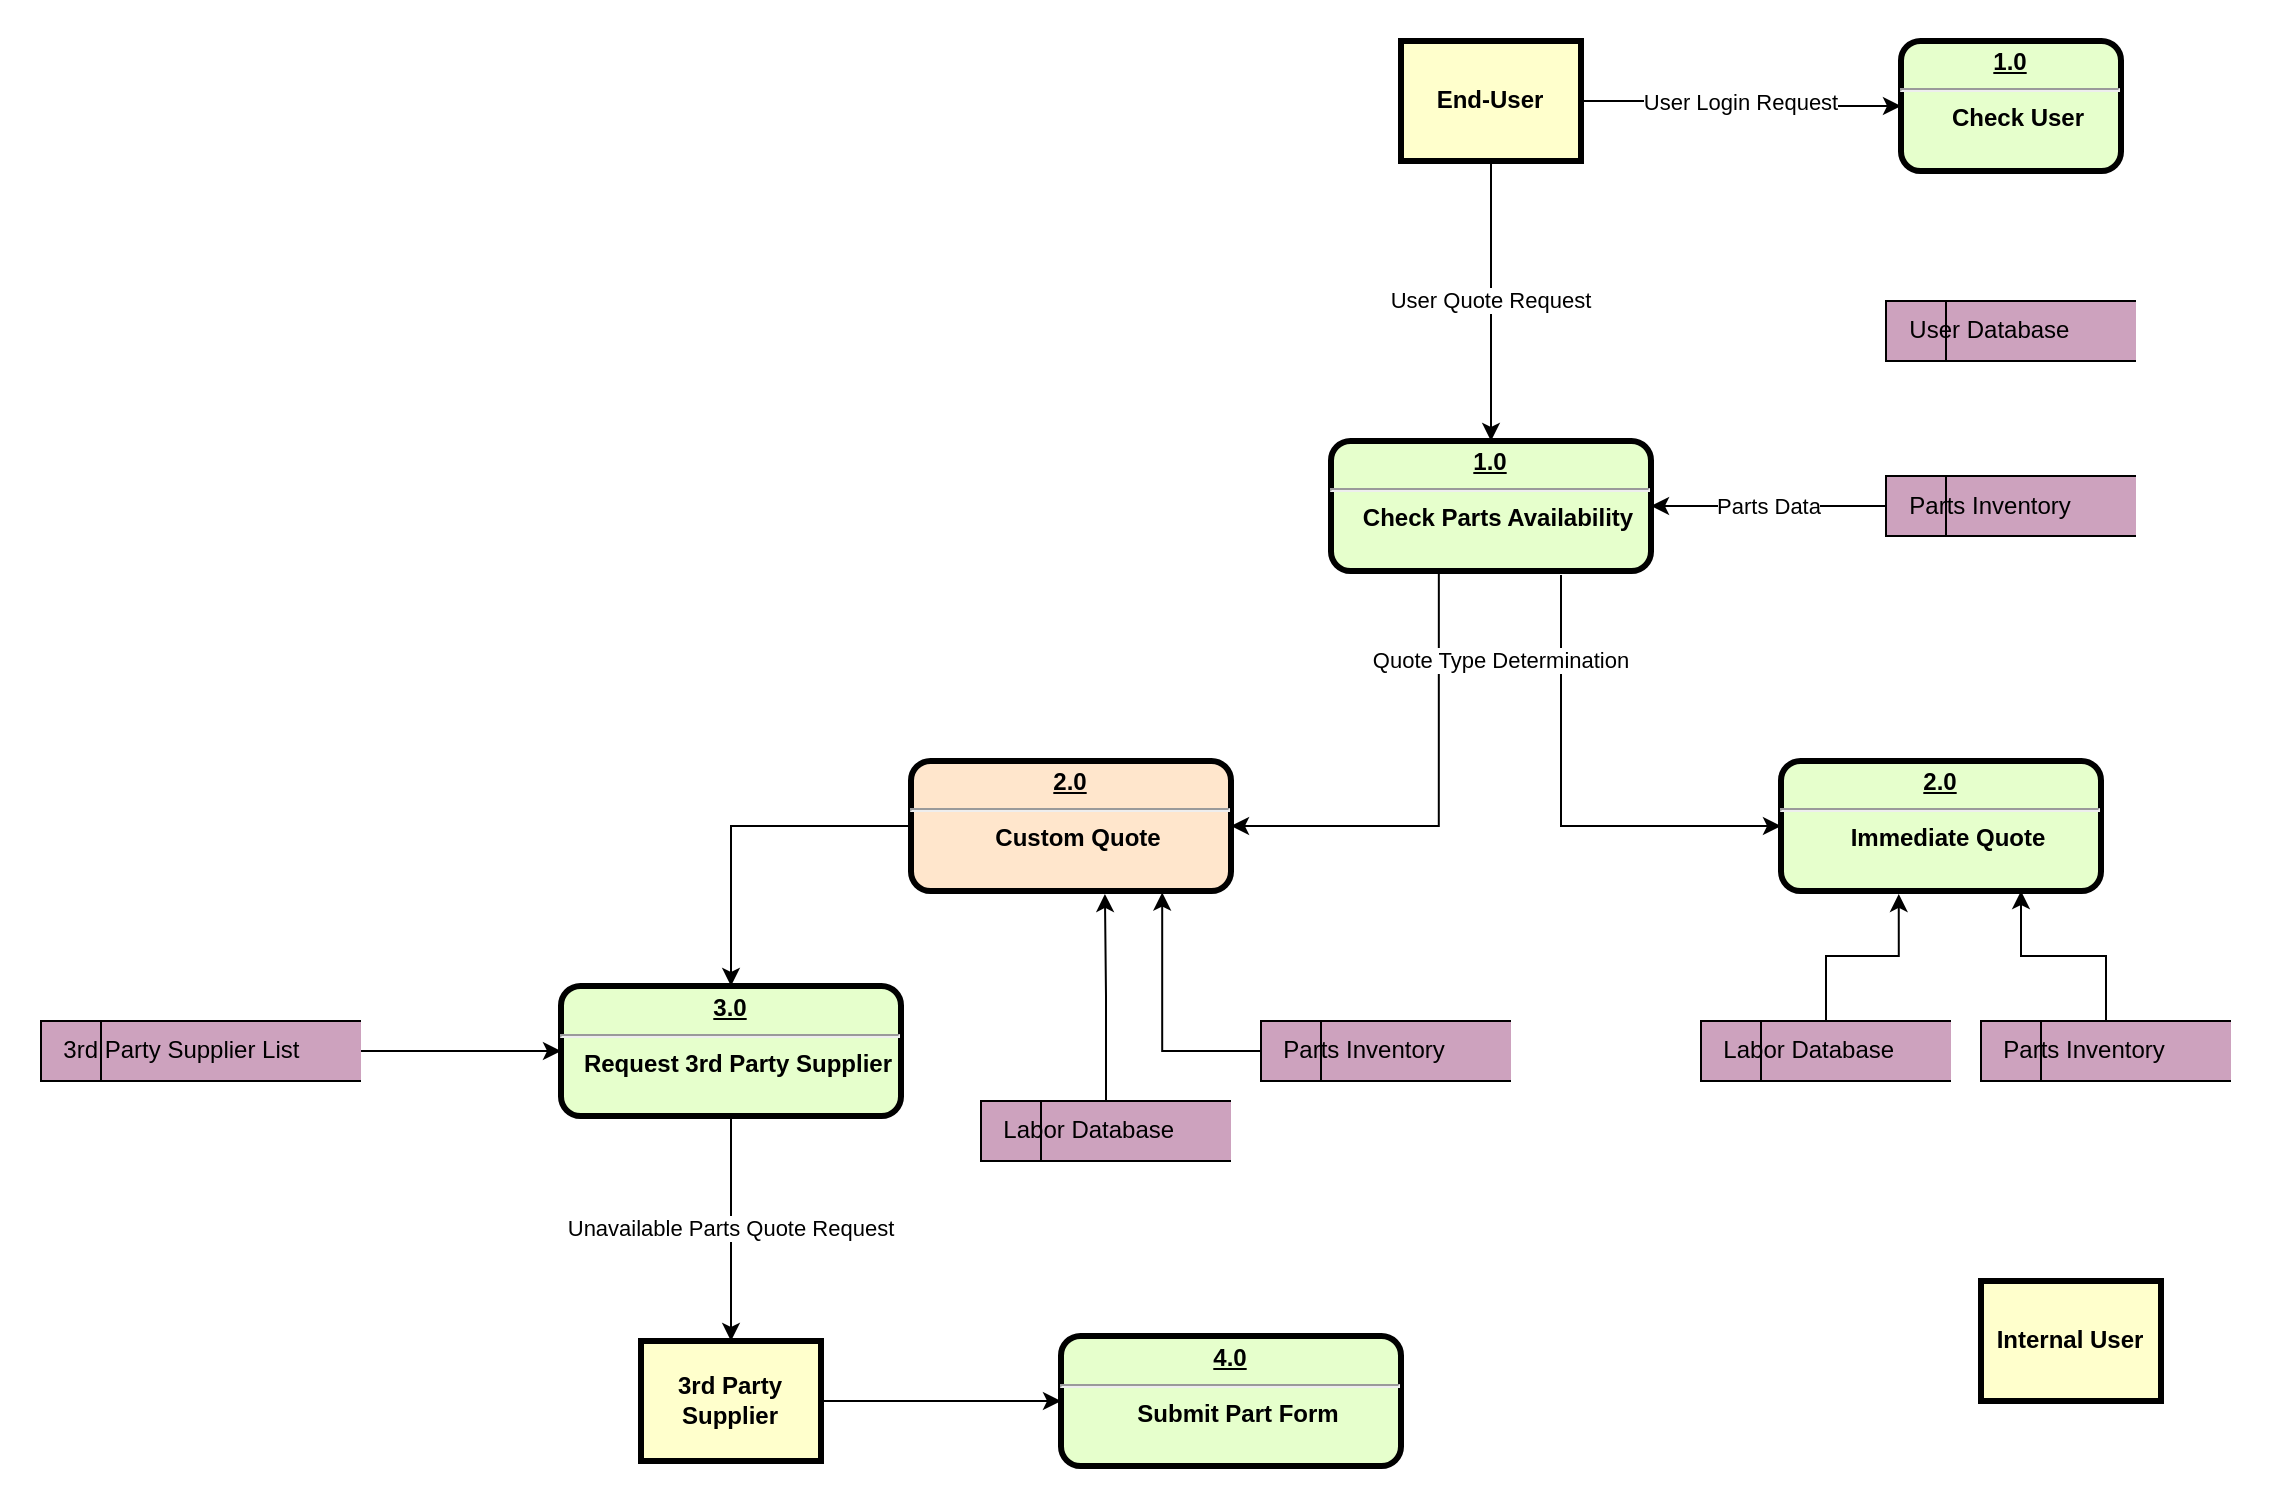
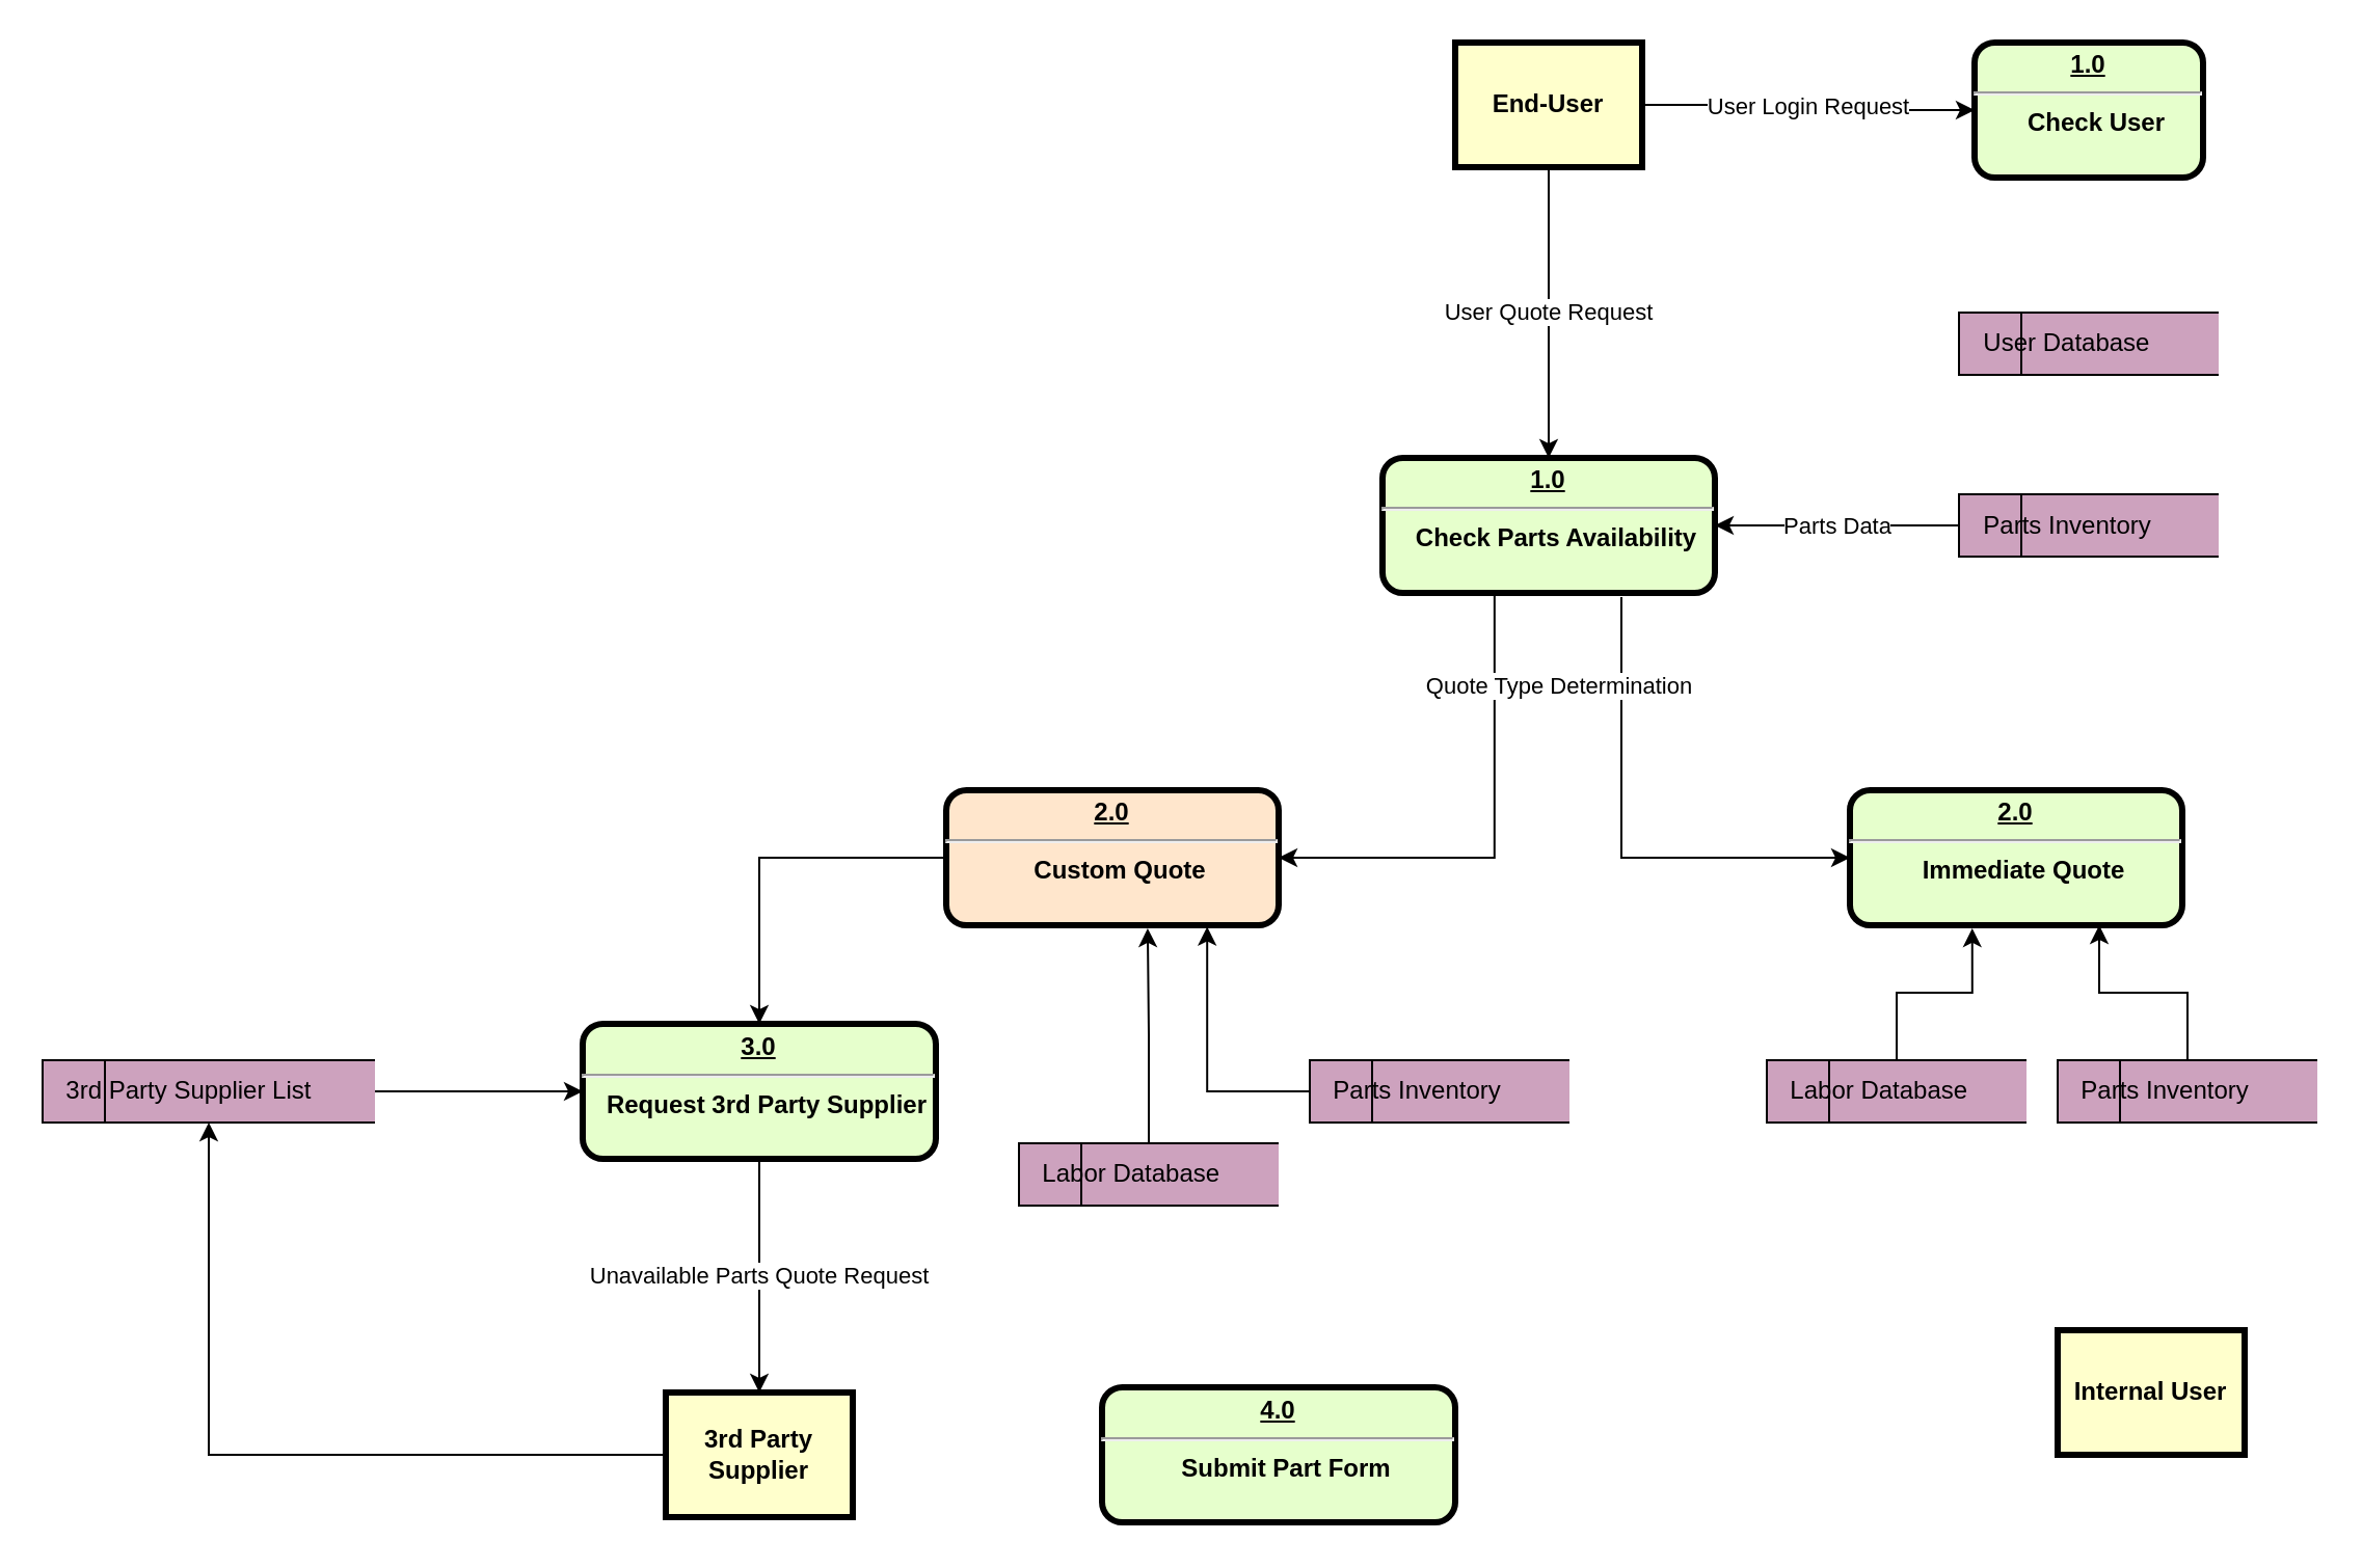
- <mxCell id="7" style="edgeStyle=orthogonalEdgeStyle;rounded=0;orthogonalLoop=1;jettySize=auto;html=1;entryX=0;entryY=0.5;entryDx=0;entryDy=0;" edge="1" parent="1" source="8" target="28"><mxGeometry relative="1" as="geometry" /></mxCell>
+ <mxCell id="7" style="edgeStyle=orthogonalEdgeStyle;rounded=0;orthogonalLoop=1;jettySize=auto;html=1;" edge="1" parent="1" source="8" target="27"><mxGeometry relative="1" as="geometry" /></mxCell>
